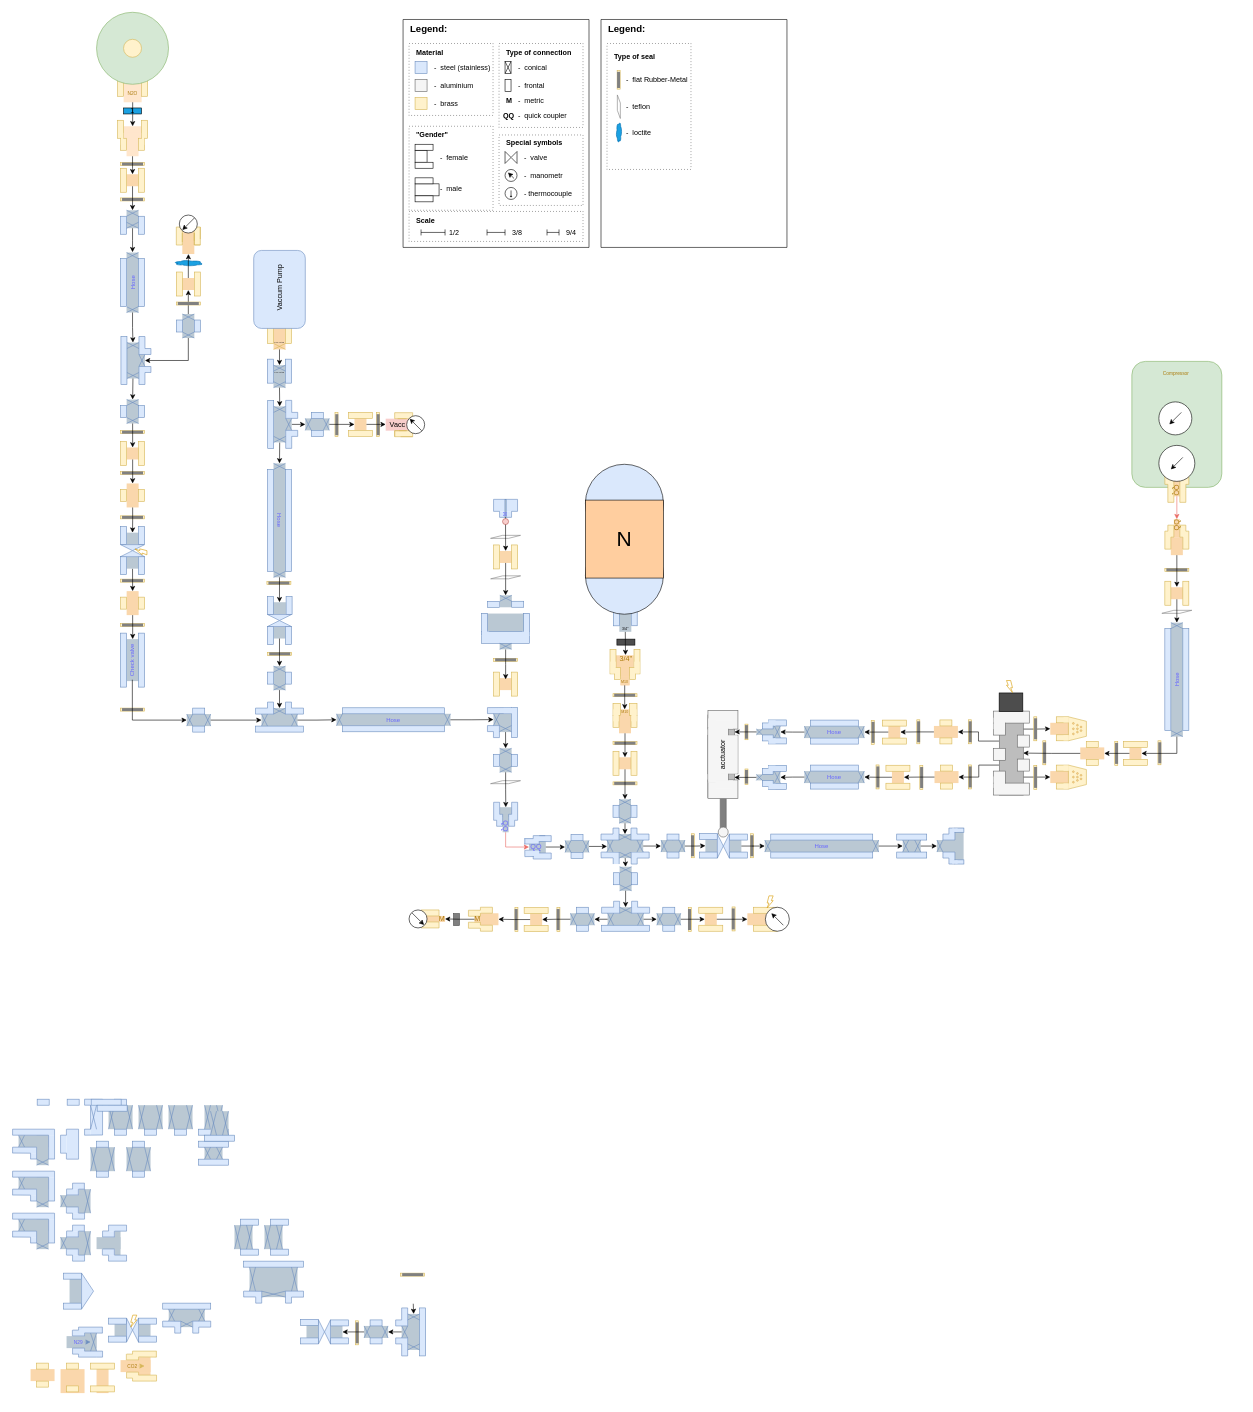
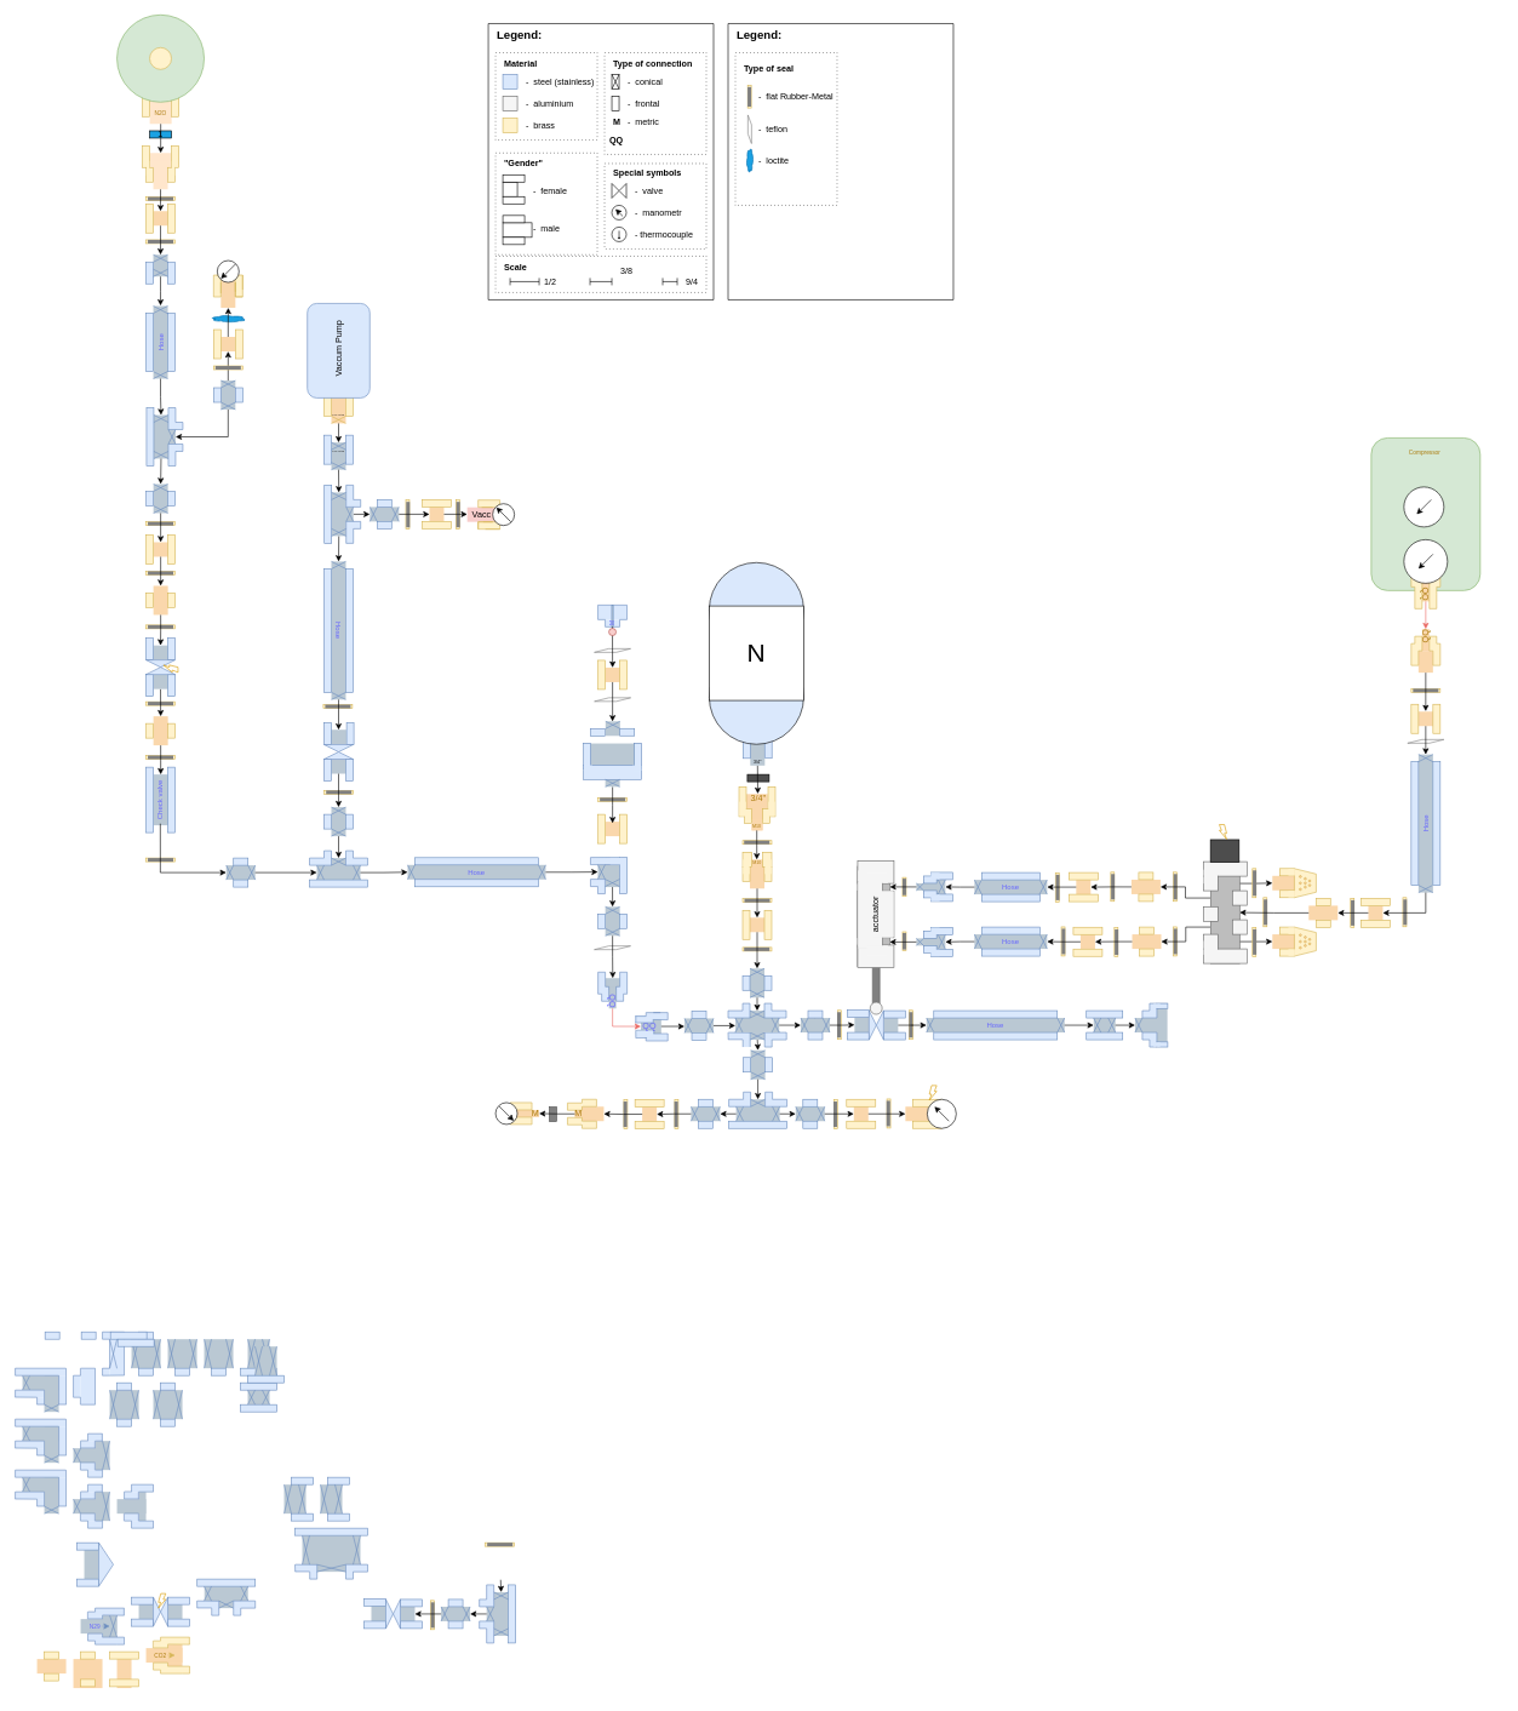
- <mxCell id="662" value="-&amp;nbsp; quick coupler" style="text;html=1;strokeColor=none;fillColor=none;align=left;verticalAlign=middle;whiteSpace=wrap;rounded=0;dashed=1;dashPattern=1 4;fontSize=12;" parent="650" vertex="1"><mxGeometry x="30" y="112.52" width="110" height="14.96" as="geometry" /></mxCell>
- <mxCell id="677" value="3/8" style="text;html=1;strokeColor=none;fillColor=none;align=left;verticalAlign=middle;whiteSpace=wrap;rounded=0;dashed=1;dashPattern=1 4;fontSize=12;" parent="665" vertex="1"><mxGeometry x="170" y="27.52" width="20" height="14.96" as="geometry" /></mxCell>
+ <mxCell id="677" value="3/8" style="text;html=1;strokeColor=none;fillColor=none;align=left;verticalAlign=middle;whiteSpace=wrap;rounded=0;dashed=1;dashPattern=1 4;fontSize=12;" parent="665" vertex="1"><mxGeometry x="170" y="12.52" width="20" height="14.96" as="geometry" /></mxCell>
- <mxCell id="1143" value="&lt;font style=&quot;font-size: 35px;&quot;&gt;N&lt;/font&gt;" style="whiteSpace=wrap;html=1;aspect=fixed;container=0;fillColor=#ffce9f;" parent="1129" vertex="1"><mxGeometry y="59.7" width="130" height="130" as="geometry" /></mxCell>
+ <mxCell id="1143" value="&lt;font style=&quot;font-size: 35px;&quot;&gt;N&lt;/font&gt;" style="whiteSpace=wrap;html=1;aspect=fixed;container=0;" parent="1129" vertex="1"><mxGeometry y="59.7" width="130" height="130" as="geometry" /></mxCell>
